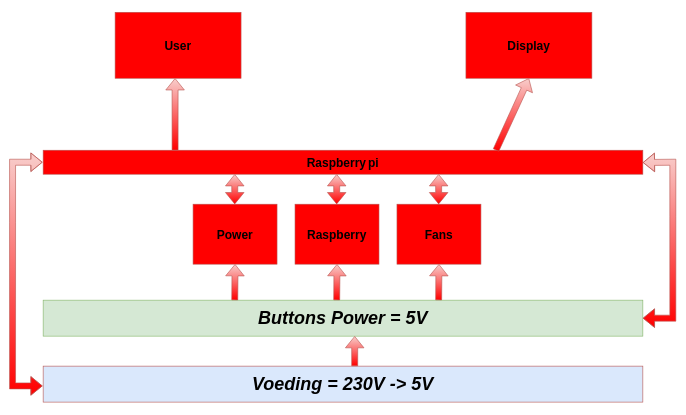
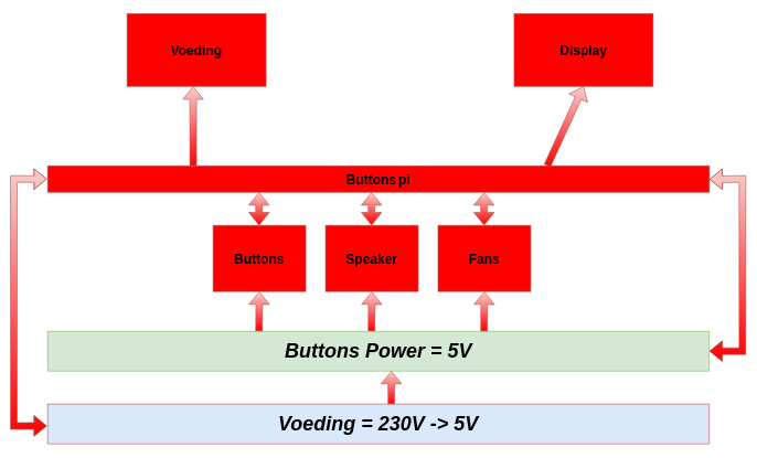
- <mxCell id="19" value="&lt;font style=&quot;font-size: 20px;&quot;&gt;&lt;b&gt;User&lt;/b&gt;&lt;/font&gt;" style="rounded=0;whiteSpace=wrap;html=1;fillColor=#FF0000;gradientColor=#FF0000;strokeColor=#b85450;" vertex="1" parent="1"><mxGeometry x="191" y="20" width="210" height="110" as="geometry" /></mxCell>
+ <mxCell id="19" value="&lt;font style=&quot;font-size: 20px;&quot;&gt;&lt;b&gt;Voeding&lt;/b&gt;&lt;/font&gt;" style="rounded=0;whiteSpace=wrap;html=1;fillColor=#FF0000;gradientColor=#FF0000;strokeColor=#b85450;" vertex="1" parent="1"><mxGeometry x="191" y="20" width="210" height="110" as="geometry" /></mxCell>
- <mxCell id="10" value="&lt;b&gt;&lt;font style=&quot;font-size: 20px;&quot;&gt;Raspberry&lt;/font&gt; &lt;font style=&quot;font-size: 20px;&quot;&gt;pi&lt;/font&gt;&lt;/b&gt;" style="rounded=0;whiteSpace=wrap;html=1;fillColor=#FF0000;gradientColor=#FF0000;strokeColor=#b85450;" vertex="1" parent="1"><mxGeometry x="71" y="250" width="1000" height="40" as="geometry" /></mxCell>
+ <mxCell id="10" value="&lt;b&gt;&lt;font style=&quot;font-size: 20px;&quot;&gt;Buttons&lt;/font&gt; &lt;font style=&quot;font-size: 20px;&quot;&gt;pi&lt;/font&gt;&lt;/b&gt;" style="rounded=0;whiteSpace=wrap;html=1;fillColor=#FF0000;gradientColor=#FF0000;strokeColor=#b85450;" vertex="1" parent="1"><mxGeometry x="71" y="250" width="1000" height="40" as="geometry" /></mxCell>
- <mxCell id="5" value="&lt;b&gt;&lt;font style=&quot;font-size: 20px;&quot;&gt;Power&lt;/font&gt;&lt;/b&gt;" style="rounded=0;whiteSpace=wrap;html=1;fillColor=#FF0000;gradientColor=#FF0000;strokeColor=#b85450;" vertex="1" parent="1"><mxGeometry x="321" y="340" width="140" height="100" as="geometry" /></mxCell>
+ <mxCell id="5" value="&lt;b&gt;&lt;font style=&quot;font-size: 20px;&quot;&gt;Buttons&lt;/font&gt;&lt;/b&gt;" style="rounded=0;whiteSpace=wrap;html=1;fillColor=#FF0000;gradientColor=#FF0000;strokeColor=#b85450;" vertex="1" parent="1"><mxGeometry x="321" y="340" width="140" height="100" as="geometry" /></mxCell>
- <mxCell id="6" value="&lt;font style=&quot;font-size: 20px;&quot;&gt;&lt;b&gt;Raspberry&lt;/b&gt;&lt;/font&gt;" style="rounded=0;whiteSpace=wrap;html=1;fillColor=#FF0000;gradientColor=#FF0000;strokeColor=#b85450;" vertex="1" parent="1"><mxGeometry x="491" y="340" width="140" height="100" as="geometry" /></mxCell>
+ <mxCell id="6" value="&lt;font style=&quot;font-size: 20px;&quot;&gt;&lt;b&gt;Speaker&lt;/b&gt;&lt;/font&gt;" style="rounded=0;whiteSpace=wrap;html=1;fillColor=#FF0000;gradientColor=#FF0000;strokeColor=#b85450;" vertex="1" parent="1"><mxGeometry x="491" y="340" width="140" height="100" as="geometry" /></mxCell>
